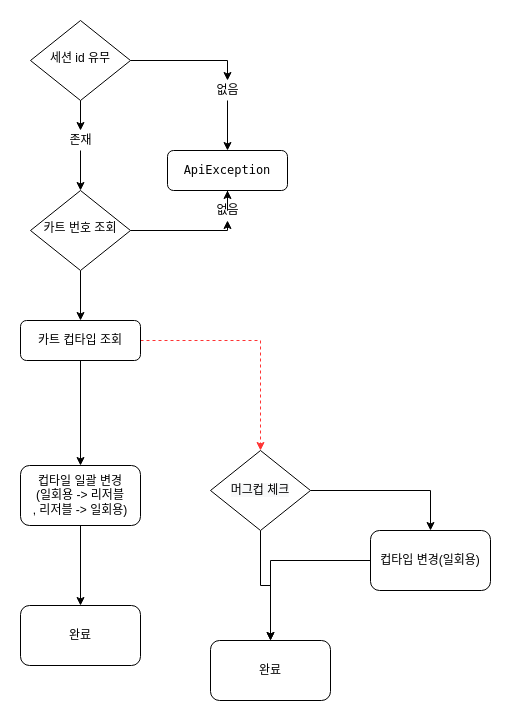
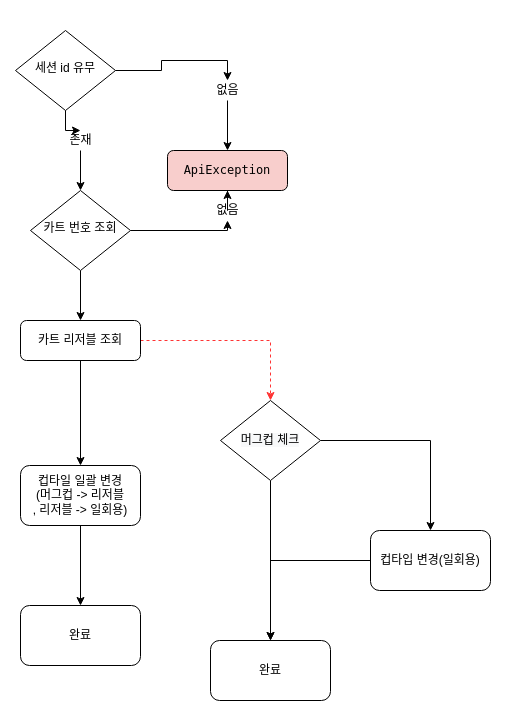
- <mxCell id="4" value="세션 id 유무" style="rhombus;whiteSpace=wrap;html=1;shadow=0;fontFamily=Helvetica;fontSize=12;align=center;strokeWidth=1;spacing=6;spacingTop=-4;" vertex="1" parent="1"><mxGeometry x="30" y="20" width="100" height="80" as="geometry" /></mxCell>
+ <mxCell id="4" value="세션 id 유무" style="rhombus;whiteSpace=wrap;html=1;shadow=0;fontFamily=Helvetica;fontSize=12;align=center;strokeWidth=1;spacing=6;spacingTop=-4;" vertex="1" parent="1"><mxGeometry x="15" y="30" width="100" height="80" as="geometry" /></mxCell>
- <mxCell id="13" value="&lt;code&gt;ApiException&lt;br&gt;&lt;/code&gt;" style="rounded=1;whiteSpace=wrap;html=1;fontSize=12;glass=0;strokeWidth=1;shadow=0;" vertex="1" parent="1"><mxGeometry x="167" y="150" width="120" height="40" as="geometry" /></mxCell>
+ <mxCell id="13" value="&lt;code&gt;ApiException&lt;br&gt;&lt;/code&gt;" style="rounded=1;whiteSpace=wrap;html=1;fontSize=12;glass=0;strokeWidth=1;shadow=0;fillColor=#f8cecc;" vertex="1" parent="1"><mxGeometry x="167" y="150" width="120" height="40" as="geometry" /></mxCell>
- <mxCell id="12" value="카트 컵타입 조회" style="rounded=1;whiteSpace=wrap;html=1;fontSize=12;glass=0;strokeWidth=1;shadow=0;" vertex="1" parent="1"><mxGeometry x="20" y="320" width="120" height="40" as="geometry" /></mxCell>
+ <mxCell id="12" value="카트 리저블 조회" style="rounded=1;whiteSpace=wrap;html=1;fontSize=12;glass=0;strokeWidth=1;shadow=0;" vertex="1" parent="1"><mxGeometry x="20" y="320" width="120" height="40" as="geometry" /></mxCell>
- <mxCell id="20" value="&#10;&#10;&lt;span style=&quot;color: rgb(0, 0, 0); font-family: helvetica; font-size: 12px; font-style: normal; font-weight: 400; letter-spacing: normal; text-align: center; text-indent: 0px; text-transform: none; word-spacing: 0px; background-color: rgb(248, 249, 250); display: inline; float: none;&quot;&gt;머그컵 체크&lt;/span&gt;&#10;&#10;" style="rhombus;whiteSpace=wrap;html=1;" vertex="1" parent="1"><mxGeometry x="210" y="450" width="100" height="80" as="geometry" /></mxCell>
+ <mxCell id="20" value="&#10;&#10;&lt;span style=&quot;color: rgb(0, 0, 0); font-family: helvetica; font-size: 12px; font-style: normal; font-weight: 400; letter-spacing: normal; text-align: center; text-indent: 0px; text-transform: none; word-spacing: 0px; background-color: rgb(248, 249, 250); display: inline; float: none;&quot;&gt;머그컵 체크&lt;/span&gt;&#10;&#10;" style="rhombus;whiteSpace=wrap;html=1;" vertex="1" parent="1"><mxGeometry x="220" y="400" width="100" height="80" as="geometry" /></mxCell>
- <mxCell id="25" value="컵타일 일괄 변경&lt;br&gt;(일회용 -&amp;gt; 리저블&lt;br&gt;, 리저블 -&amp;gt; 일회용)" style="whiteSpace=wrap;html=1;rounded=1;shadow=0;strokeWidth=1;glass=0;" vertex="1" parent="1"><mxGeometry x="20" y="465" width="120" height="60" as="geometry" /></mxCell>
+ <mxCell id="25" value="컵타일 일괄 변경&lt;br&gt;(머그컵 -&amp;gt; 리저블&lt;br&gt;, 리저블 -&amp;gt; 일회용)" style="whiteSpace=wrap;html=1;rounded=1;shadow=0;strokeWidth=1;glass=0;" vertex="1" parent="1"><mxGeometry x="20" y="465" width="120" height="60" as="geometry" /></mxCell>
